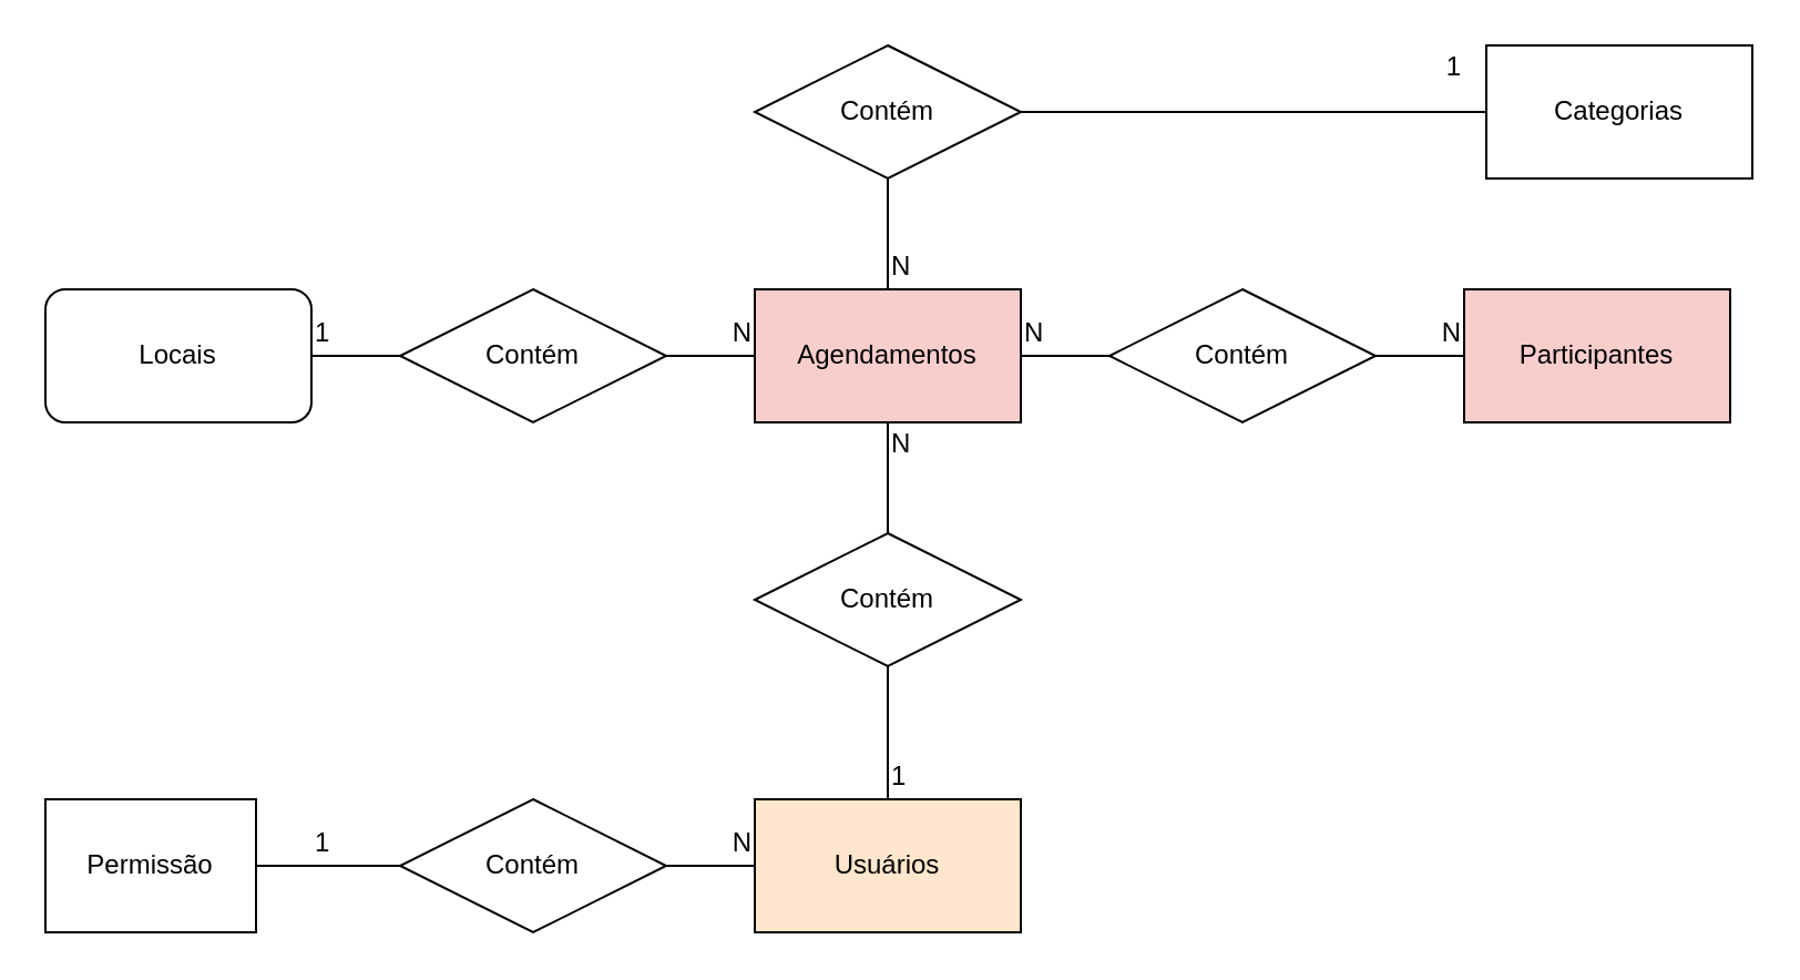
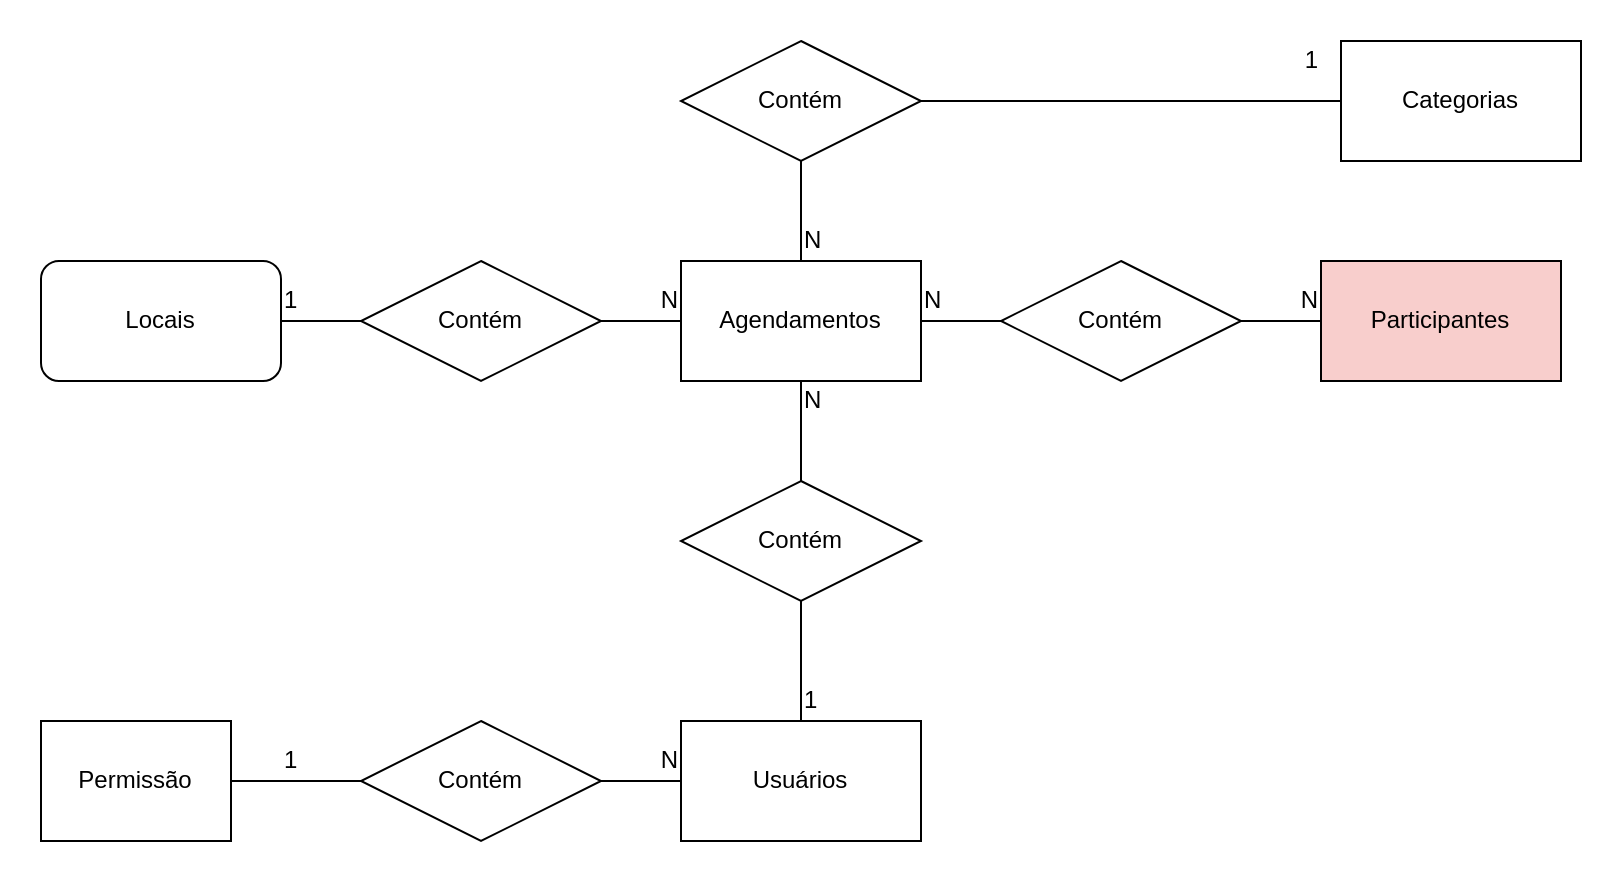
- <mxCell id="9" value="Agendamentos" style="rounded=0;whiteSpace=wrap;html=1;fillColor=#f8cecc;" parent="1" vertex="1"><mxGeometry x="340" y="130" width="120" height="60" as="geometry" /></mxCell>
+ <mxCell id="9" value="Agendamentos" style="rounded=0;whiteSpace=wrap;html=1;" parent="1" vertex="1"><mxGeometry x="340" y="130" width="120" height="60" as="geometry" /></mxCell>
- <mxCell id="11" value="Usuários" style="rounded=0;whiteSpace=wrap;html=1;fillColor=#ffe6cc;" parent="1" vertex="1"><mxGeometry x="340" y="360" width="120" height="60" as="geometry" /></mxCell>
+ <mxCell id="11" value="Usuários" style="rounded=0;whiteSpace=wrap;html=1;" parent="1" vertex="1"><mxGeometry x="340" y="360" width="120" height="60" as="geometry" /></mxCell>
